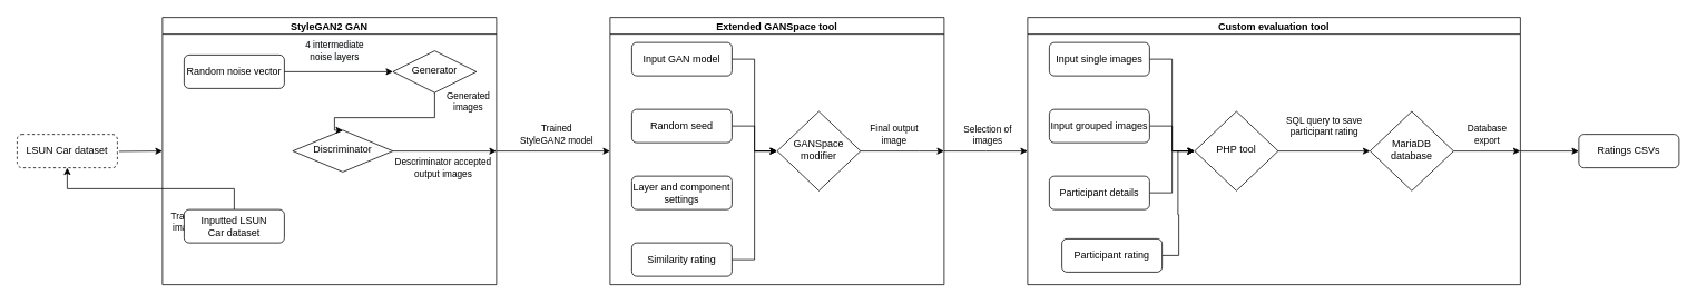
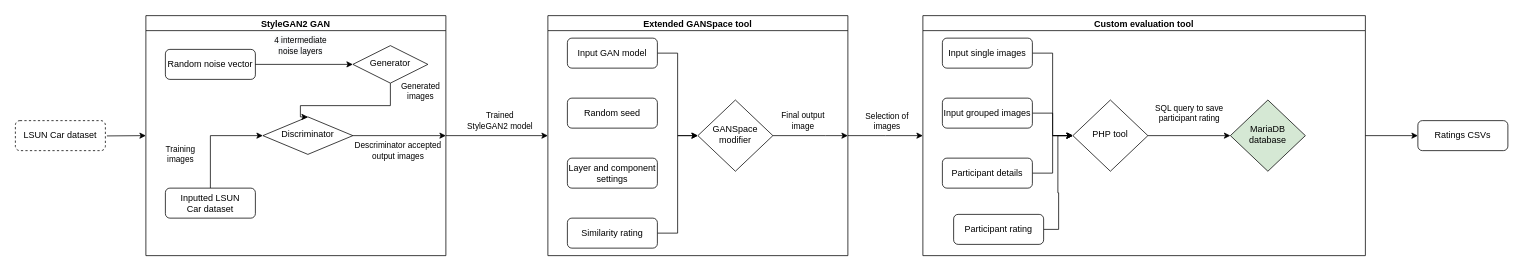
- <mxCell id="19" style="edgeStyle=orthogonalEdgeStyle;rounded=0;orthogonalLoop=1;jettySize=auto;html=1;entryX=0;entryY=0.5;entryDx=0;entryDy=0;" edge="1" parent="16" source="20" target="25"><mxGeometry relative="1" as="geometry" /></mxCell>
- <mxCell id="39" value="MariaDB database" style="rhombus;whiteSpace=wrap;html=1;shadow=0;fontFamily=Helvetica;fontSize=12;align=center;strokeWidth=1;spacing=6;spacingTop=-4;" vertex="1" parent="27"><mxGeometry x="410" y="112.5" width="100" height="95" as="geometry" /></mxCell>
+ <mxCell id="39" value="MariaDB database" style="rhombus;whiteSpace=wrap;html=1;shadow=0;fontFamily=Helvetica;fontSize=12;align=center;strokeWidth=1;spacing=6;spacingTop=-4;fillColor=#d5e8d4;" vertex="1" parent="27"><mxGeometry x="410" y="112.5" width="100" height="95" as="geometry" /></mxCell>
- <mxCell id="38" value="Database&lt;br&gt;export" style="edgeStyle=orthogonalEdgeStyle;rounded=0;orthogonalLoop=1;jettySize=auto;html=1;exitX=1;exitY=0.5;exitDx=0;exitDy=0;entryX=1;entryY=0.5;entryDx=0;entryDy=0;" edge="1" parent="27" source="39" target="27"><mxGeometry y="20" relative="1" as="geometry"><Array as="points"><mxPoint x="540" y="160" /><mxPoint x="540" y="160" /></Array><mxPoint as="offset" /></mxGeometry></mxCell>
- <mxCell id="10" value="Training&lt;br&gt;images" style="edgeStyle=orthogonalEdgeStyle;rounded=0;orthogonalLoop=1;jettySize=auto;html=1;exitX=0.5;exitY=0;exitDx=0;exitDy=0;" edge="1" parent="4" source="11" target="2"><mxGeometry x="-0.355" y="40" relative="1" as="geometry"><mxPoint as="offset" /></mxGeometry></mxCell>
+ <mxCell id="10" value="Training&lt;br&gt;images" style="edgeStyle=orthogonalEdgeStyle;rounded=0;orthogonalLoop=1;jettySize=auto;html=1;entryX=0;entryY=0.5;entryDx=0;entryDy=0;exitX=0.5;exitY=0;exitDx=0;exitDy=0;" edge="1" parent="4" source="11" target="7"><mxGeometry x="-0.355" y="40" relative="1" as="geometry"><mxPoint as="offset" /></mxGeometry></mxCell>
